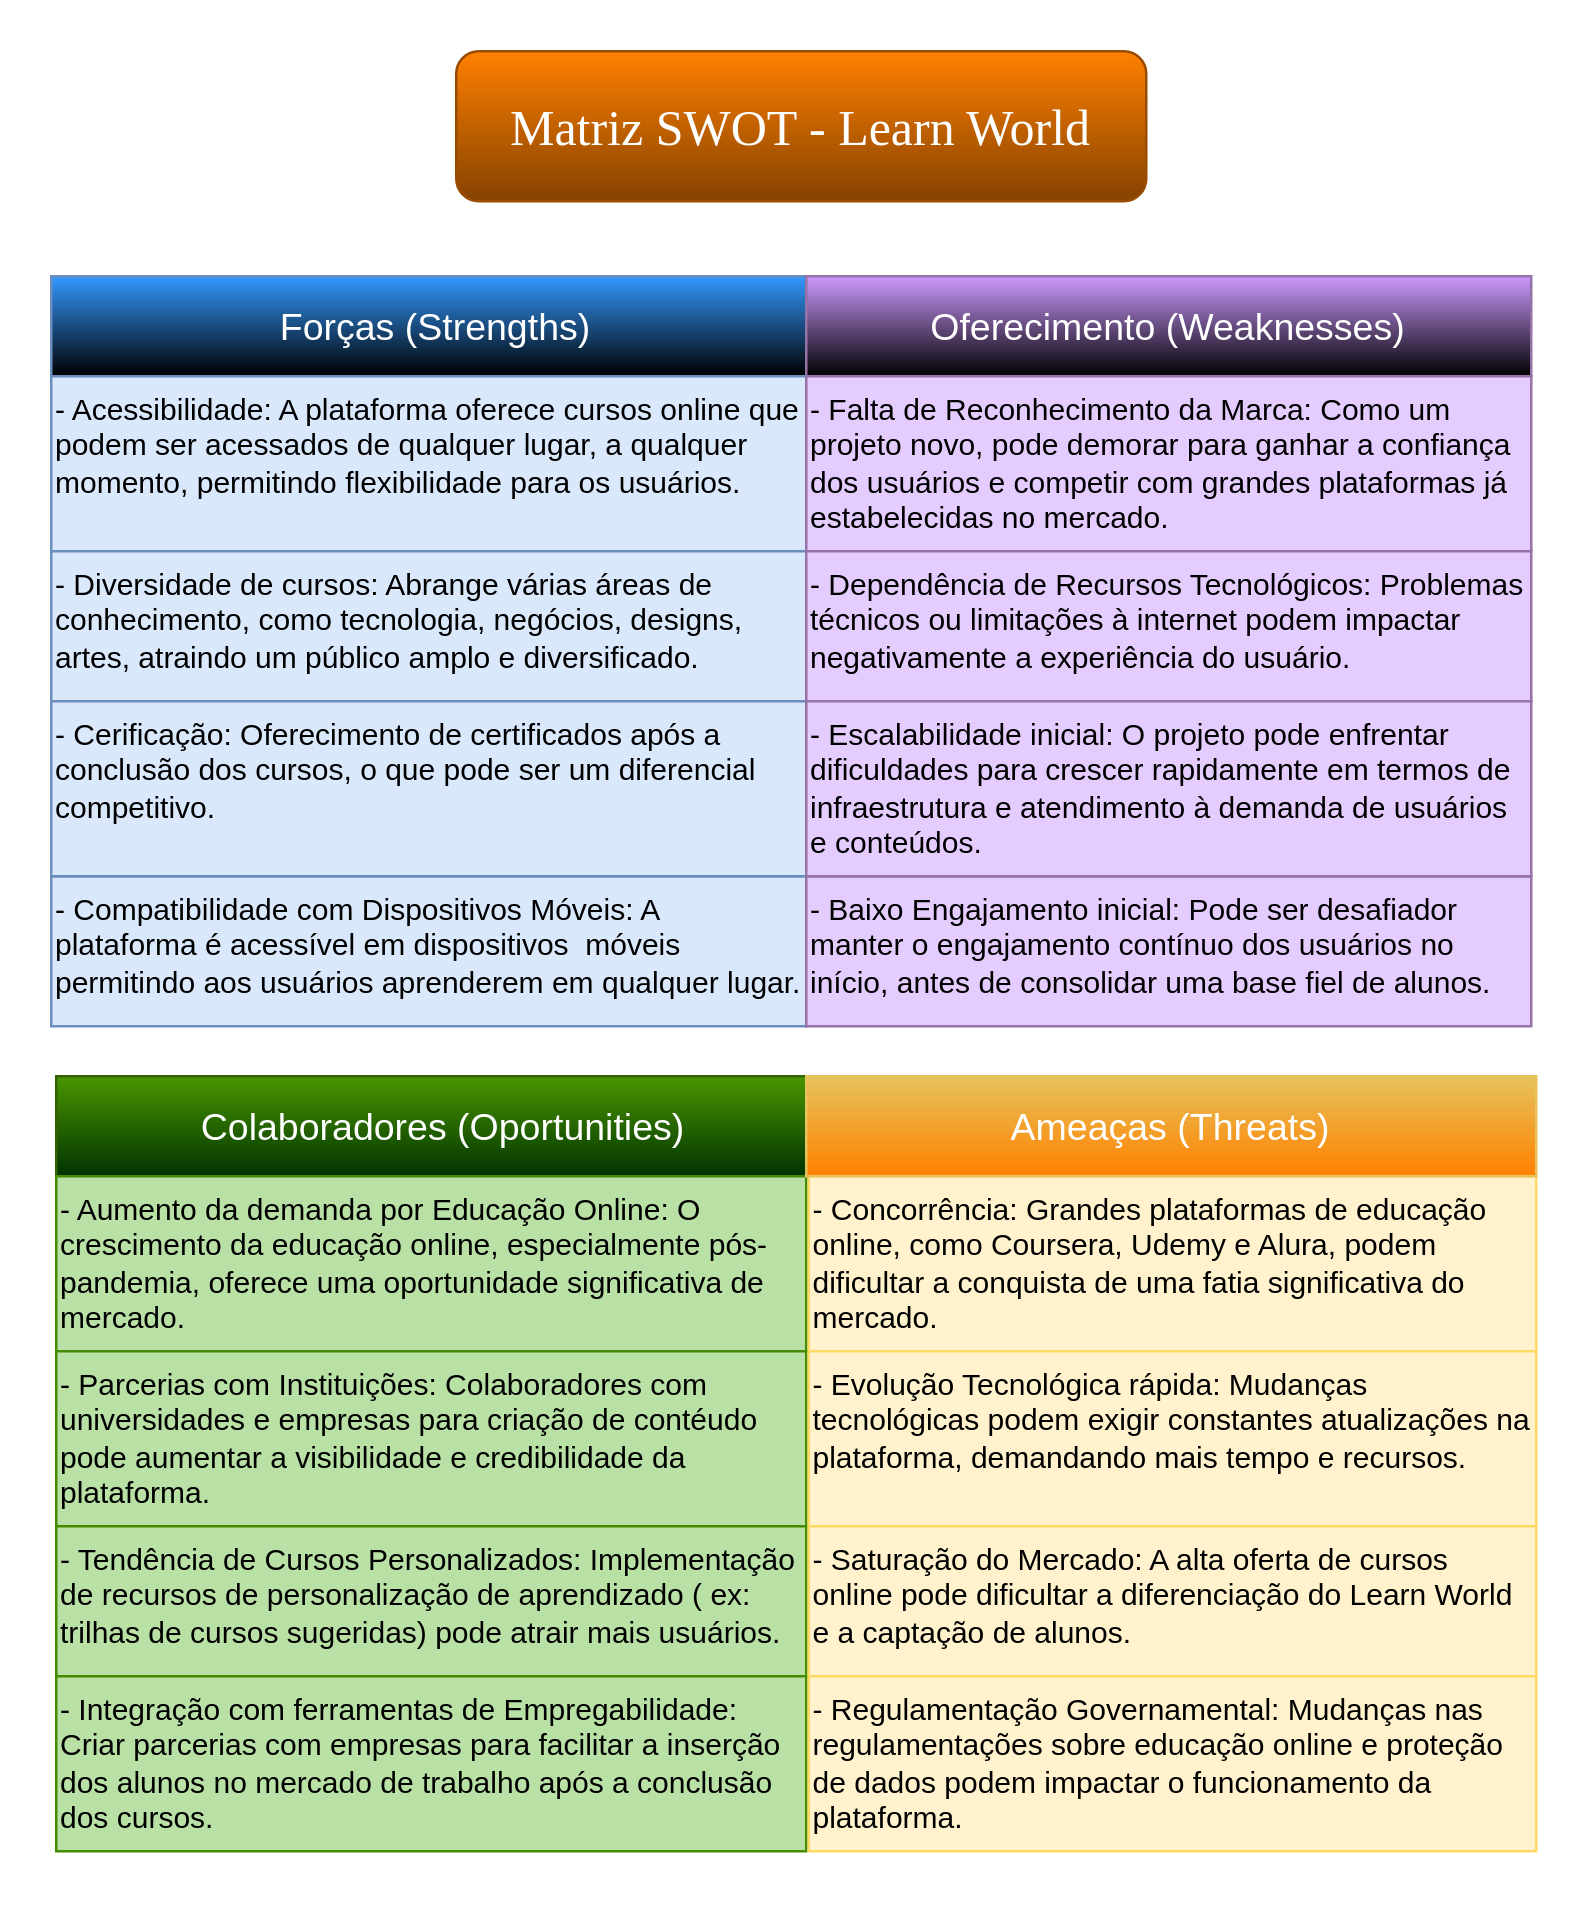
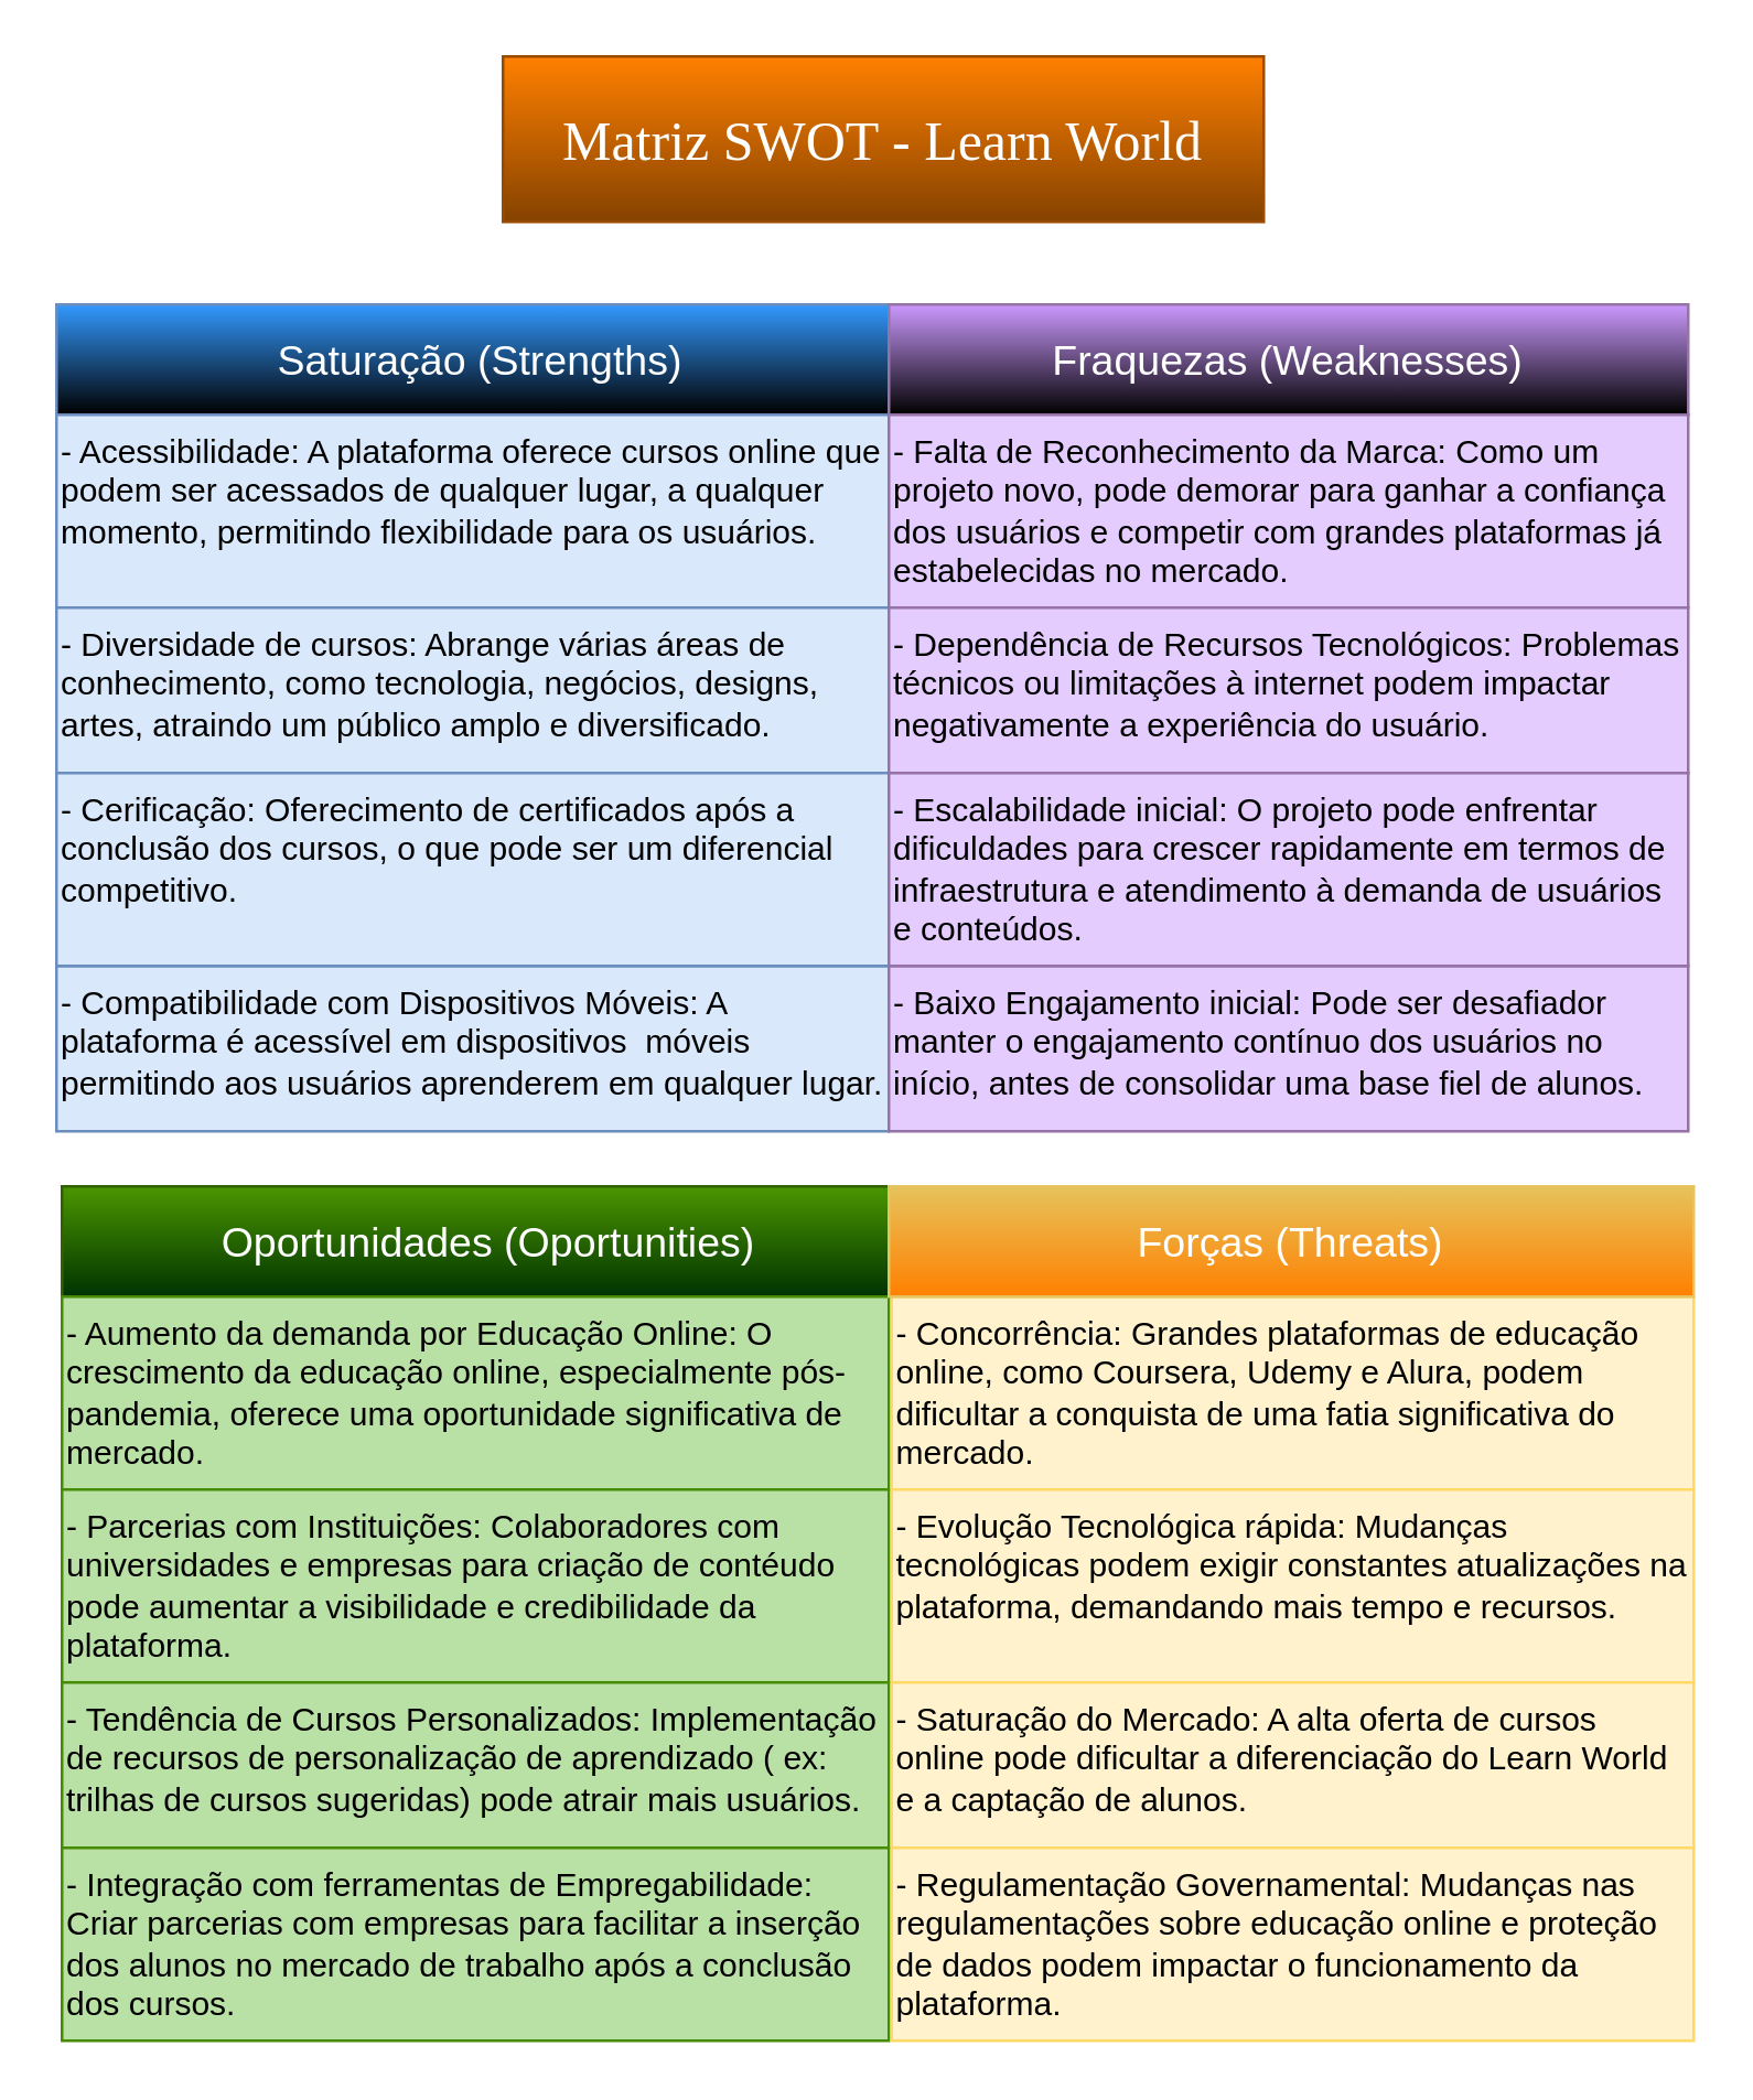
- <mxCell id="2" value="&lt;font color=&quot;#ffffff&quot; face=&quot;Comic Sans MS&quot; style=&quot;font-size: 20px;&quot;&gt;Matriz SWOT - Learn World&lt;/font&gt;" style="rounded=1;whiteSpace=wrap;html=1;fillColor=#FF8000;strokeColor=#994C00;gradientColor=#854200;" vertex="1" parent="1"><mxGeometry x="182" y="20" width="276" height="60" as="geometry" /></mxCell>
+ <mxCell id="2" value="&lt;font color=&quot;#ffffff&quot; face=&quot;Comic Sans MS&quot; style=&quot;font-size: 20px;&quot;&gt;Matriz SWOT - Learn World&lt;/font&gt;" style="whiteSpace=wrap;html=1;fillColor=#FF8000;strokeColor=#994C00;gradientColor=#854200;rounded=0;" vertex="1" parent="1"><mxGeometry x="182" y="20" width="276" height="60" as="geometry" /></mxCell>
- <mxCell id="3" value="&lt;font style=&quot;font-size: 15px;&quot; color=&quot;#ffffff&quot;&gt;Forças (Strengths)&lt;/font&gt;" style="rounded=0;whiteSpace=wrap;html=1;fillColor=#3399FF;strokeColor=#6c8ebf;gradientColor=default;" vertex="1" parent="1"><mxGeometry x="20" y="110" width="308" height="40" as="geometry" /></mxCell>
+ <mxCell id="3" value="&lt;font style=&quot;font-size: 15px;&quot; color=&quot;#ffffff&quot;&gt;Saturação (Strengths)&lt;/font&gt;" style="rounded=0;whiteSpace=wrap;html=1;fillColor=#3399FF;strokeColor=#6c8ebf;gradientColor=default;" vertex="1" parent="1"><mxGeometry x="20" y="110" width="308" height="40" as="geometry" /></mxCell>
- <mxCell id="4" value="&lt;font style=&quot;font-size: 15px;&quot; color=&quot;#ffffff&quot;&gt;Oferecimento (Weaknesses)&lt;/font&gt;" style="rounded=0;whiteSpace=wrap;html=1;fillColor=#CC99FF;strokeColor=#9673a6;gradientColor=default;" vertex="1" parent="1"><mxGeometry x="322" y="110" width="290" height="40" as="geometry" /></mxCell>
+ <mxCell id="4" value="&lt;font style=&quot;font-size: 15px;&quot; color=&quot;#ffffff&quot;&gt;Fraquezas (Weaknesses)&lt;/font&gt;" style="rounded=0;whiteSpace=wrap;html=1;fillColor=#CC99FF;strokeColor=#9673a6;gradientColor=default;" vertex="1" parent="1"><mxGeometry x="322" y="110" width="290" height="40" as="geometry" /></mxCell>
- <mxCell id="7" value="&lt;font style=&quot;font-size: 15px;&quot; color=&quot;#ffffff&quot;&gt;Colaboradores (Oportunities)&lt;/font&gt;" style="rounded=0;whiteSpace=wrap;html=1;fillColor=#4B9600;strokeColor=#326300;gradientColor=#003300;" vertex="1" parent="1"><mxGeometry x="22" y="430" width="310" height="40" as="geometry" /></mxCell>
+ <mxCell id="7" value="&lt;font style=&quot;font-size: 15px;&quot; color=&quot;#ffffff&quot;&gt;Oportunidades (Oportunities)&lt;/font&gt;" style="rounded=0;whiteSpace=wrap;html=1;fillColor=#4B9600;strokeColor=#326300;gradientColor=#003300;" vertex="1" parent="1"><mxGeometry x="22" y="430" width="310" height="40" as="geometry" /></mxCell>
- <mxCell id="20" value="&lt;font style=&quot;font-size: 15px;&quot; color=&quot;#ffffff&quot;&gt;Ameaças (Threats)&lt;/font&gt;" style="rounded=0;whiteSpace=wrap;html=1;fillColor=#E6C35C;strokeColor=#E6C35C;gradientColor=#FF8000;" vertex="1" parent="1"><mxGeometry x="322" y="430" width="292" height="40" as="geometry" /></mxCell>
+ <mxCell id="20" value="&lt;font style=&quot;font-size: 15px;&quot; color=&quot;#ffffff&quot;&gt;Forças (Threats)&lt;/font&gt;" style="rounded=0;whiteSpace=wrap;html=1;fillColor=#E6C35C;strokeColor=#E6C35C;gradientColor=#FF8000;" vertex="1" parent="1"><mxGeometry x="322" y="430" width="292" height="40" as="geometry" /></mxCell>
